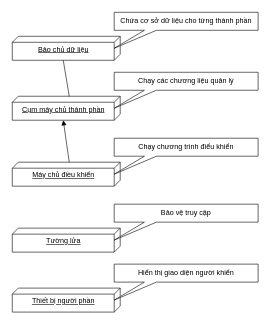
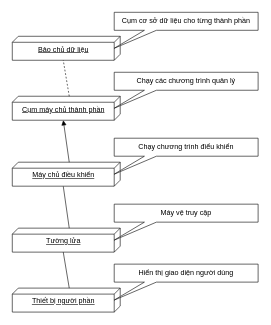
- <mxCell id="9" value="Chứa cơ sở dữ liệu cho từng thành phần" style="shape=callout;whiteSpace=wrap;html=1;perimeter=calloutPerimeter;base=20;size=30;position=0.21;position2=0;" vertex="1" parent="1"><mxGeometry x="190" y="20" width="240" height="60" as="geometry" /></mxCell>
+ <mxCell id="9" value="Cụm cơ sở dữ liệu cho từng thành phần" style="shape=callout;whiteSpace=wrap;html=1;perimeter=calloutPerimeter;base=20;size=30;position=0.21;position2=0;" vertex="1" parent="1"><mxGeometry x="190" y="20" width="240" height="60" as="geometry" /></mxCell>
- <mxCell id="6" value="" style="endArrow=none;html=1;rounded=0;entryX=0;entryY=0;entryDx=40;entryDy=95;entryPerimeter=0;exitX=0;exitY=0;exitDx=0;exitDy=85;exitPerimeter=0;" edge="1" parent="1" source="2" target="4"><mxGeometry width="50" height="50" relative="1" as="geometry"><mxPoint x="60" y="270" as="sourcePoint" /><mxPoint x="110" y="220" as="targetPoint" /></mxGeometry></mxCell>
+ <mxCell id="6" value="" style="endArrow=none;html=1;rounded=0;entryX=0;entryY=0;entryDx=40;entryDy=95;entryPerimeter=0;exitX=0;exitY=0;exitDx=0;exitDy=85;exitPerimeter=0;dashed=1;" edge="1" parent="1" source="2" target="4"><mxGeometry width="50" height="50" relative="1" as="geometry"><mxPoint x="60" y="270" as="sourcePoint" /><mxPoint x="110" y="220" as="targetPoint" /></mxGeometry></mxCell>
- <mxCell id="12" value="Chạy các chương liệu quản lý" style="shape=callout;whiteSpace=wrap;html=1;perimeter=calloutPerimeter;base=20;size=30;position=0.21;position2=0;" vertex="1" parent="1"><mxGeometry x="190" y="120" width="240" height="60" as="geometry" /></mxCell>
+ <mxCell id="12" value="Chạy các chương trình quản lý" style="shape=callout;whiteSpace=wrap;html=1;perimeter=calloutPerimeter;base=20;size=30;position=0.21;position2=0;" vertex="1" parent="1"><mxGeometry x="190" y="120" width="240" height="60" as="geometry" /></mxCell>
+ <mxCell id="7" value="" style="endArrow=none;html=1;rounded=0;entryX=0;entryY=0;entryDx=0;entryDy=85;entryPerimeter=0;exitX=0;exitY=0;exitDx=40;exitDy=95;exitPerimeter=0;" edge="1" parent="1" source="10" target="5"><mxGeometry width="50" height="50" relative="1" as="geometry"><mxPoint x="115" y="280" as="sourcePoint" /><mxPoint x="115" y="200" as="targetPoint" /></mxGeometry></mxCell>
- <mxCell id="14" value="Bảo vệ truy cập" style="shape=callout;whiteSpace=wrap;html=1;perimeter=calloutPerimeter;base=20;size=30;position=0.21;position2=0;" vertex="1" parent="1"><mxGeometry x="190" y="340" width="240" height="60" as="geometry" /></mxCell>
+ <mxCell id="14" value="Máy vệ truy cập" style="shape=callout;whiteSpace=wrap;html=1;perimeter=calloutPerimeter;base=20;size=30;position=0.21;position2=0;" vertex="1" parent="1"><mxGeometry x="190" y="340" width="240" height="60" as="geometry" /></mxCell>
+ <mxCell id="8" value="" style="endArrow=none;html=1;rounded=0;entryX=0;entryY=0;entryDx=0;entryDy=85;entryPerimeter=0;exitX=0;exitY=0;exitDx=40;exitDy=95;exitPerimeter=0;" edge="1" parent="1" source="5" target="3"><mxGeometry width="50" height="50" relative="1" as="geometry"><mxPoint x="115" y="320" as="sourcePoint" /><mxPoint x="125" y="390" as="targetPoint" /></mxGeometry></mxCell>
- <mxCell id="15" value="Hiển thị giao diện người khiển" style="shape=callout;whiteSpace=wrap;html=1;perimeter=calloutPerimeter;base=20;size=30;position=0.21;position2=0;" vertex="1" parent="1"><mxGeometry x="190" y="440" width="240" height="60" as="geometry" /></mxCell>
+ <mxCell id="15" value="Hiển thị giao diện người dùng" style="shape=callout;whiteSpace=wrap;html=1;perimeter=calloutPerimeter;base=20;size=30;position=0.21;position2=0;" vertex="1" parent="1"><mxGeometry x="190" y="440" width="240" height="60" as="geometry" /></mxCell>
